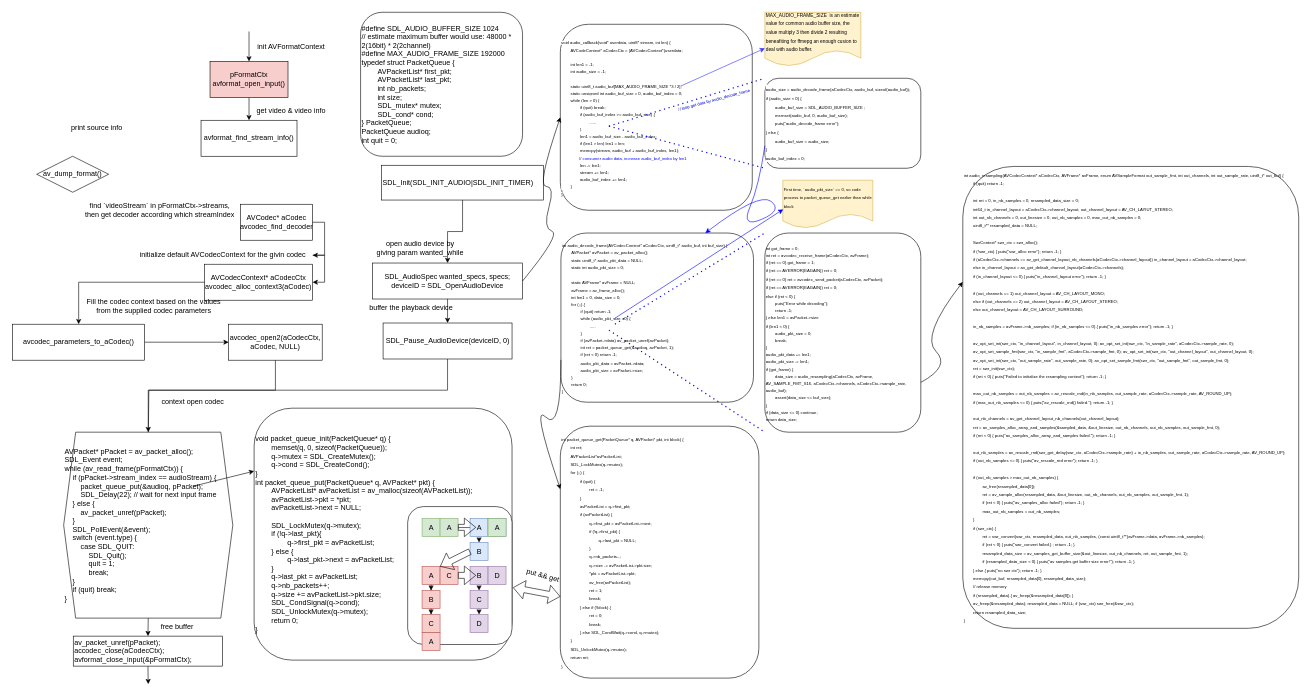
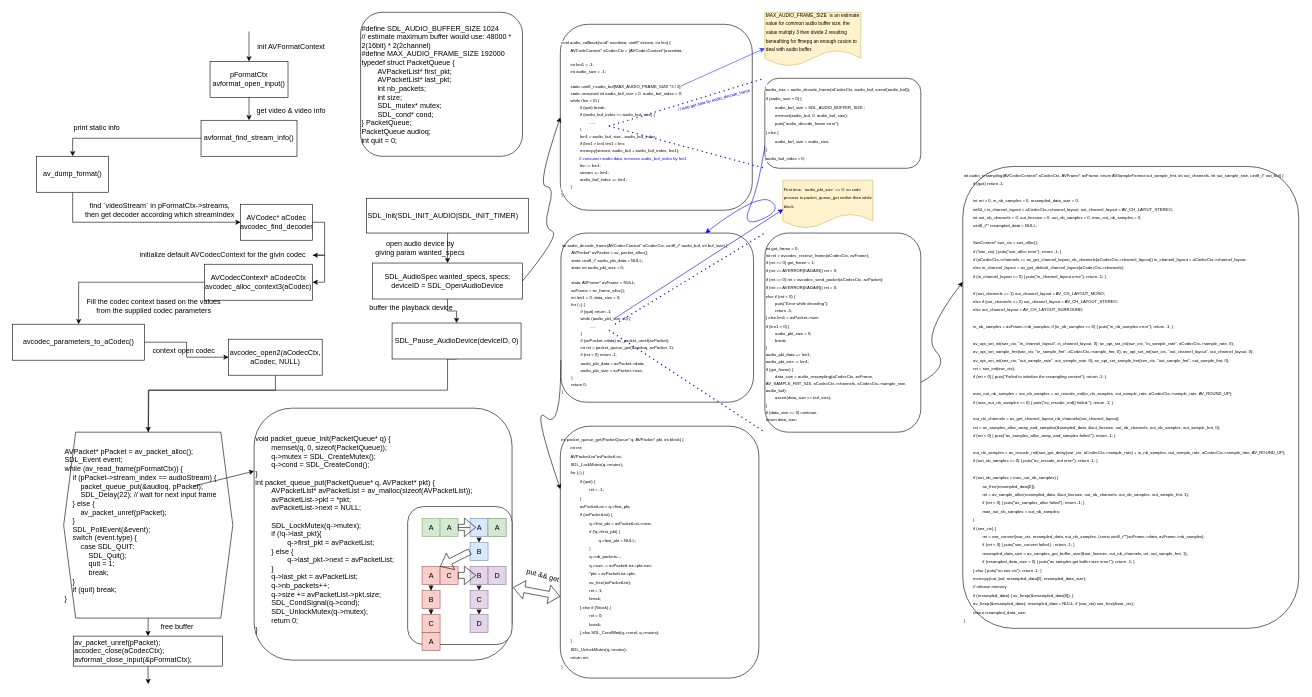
- <mxCell id="7" value="pFormatCtx&lt;div&gt;avformat_open_input()&lt;/div&gt;" style="rounded=0;whiteSpace=wrap;html=1;fillColor=#f8cecc;" parent="1" vertex="1"><mxGeometry x="349" y="102" width="130" height="60" as="geometry" /></mxCell>
+ <mxCell id="7" value="pFormatCtx&lt;div&gt;avformat_open_input()&lt;/div&gt;" style="rounded=0;whiteSpace=wrap;html=1;" parent="1" vertex="1"><mxGeometry x="349" y="102" width="130" height="60" as="geometry" /></mxCell>
- <mxCell id="15" value="print source info" style="text;html=1;align=center;verticalAlign=middle;resizable=0;points=[];autosize=1;strokeColor=none;fillColor=none;" parent="1" vertex="1"><mxGeometry x="105" y="198" width="110" height="30" as="geometry" /></mxCell>
+ <mxCell id="15" value="print static info" style="text;html=1;align=center;verticalAlign=middle;resizable=0;points=[];autosize=1;strokeColor=none;fillColor=none;" parent="1" vertex="1"><mxGeometry x="105" y="198" width="110" height="30" as="geometry" /></mxCell>
+ <mxCell id="10" style="edgeStyle=orthogonalEdgeStyle;rounded=0;orthogonalLoop=1;jettySize=auto;html=1;exitX=0;exitY=0.5;exitDx=0;exitDy=0;entryX=0.5;entryY=0;entryDx=0;entryDy=0;" parent="1" source="11" target="14" edge="1"><mxGeometry relative="1" as="geometry" /></mxCell>
- <mxCell id="14" value="av_dump_format()" style="rhombus;whiteSpace=wrap;html=1;" parent="1" vertex="1"><mxGeometry x="60" y="260" width="120" height="60" as="geometry" /></mxCell>
+ <mxCell id="14" value="av_dump_format()" style="rounded=0;whiteSpace=wrap;html=1;" parent="1" vertex="1"><mxGeometry x="60" y="260" width="120" height="60" as="geometry" /></mxCell>
- <mxCell id="5" value="&lt;div&gt;&lt;br&gt;&lt;/div&gt;&lt;div&gt;SDL_Init(SDL_INIT_AUDIO|SDL_INIT_TIMER)&lt;div&gt;&amp;nbsp;&lt;/div&gt;&lt;/div&gt;" style="rounded=0;whiteSpace=wrap;html=1;align=left;" parent="1" vertex="1"><mxGeometry x="635" y="275" width="270" height="58" as="geometry" /></mxCell>
+ <mxCell id="5" value="&lt;div&gt;&lt;br&gt;&lt;/div&gt;&lt;div&gt;SDL_Init(SDL_INIT_AUDIO|SDL_INIT_TIMER)&lt;div&gt;&amp;nbsp;&lt;/div&gt;&lt;/div&gt;" style="rounded=0;whiteSpace=wrap;html=1;align=left;" parent="1" vertex="1"><mxGeometry x="610" y="330" width="270" height="58" as="geometry" /></mxCell>
+ <mxCell id="13" style="edgeStyle=orthogonalEdgeStyle;rounded=0;orthogonalLoop=1;jettySize=auto;html=1;exitX=0.5;exitY=1;exitDx=0;exitDy=0;entryX=0;entryY=0.5;entryDx=0;entryDy=0;" parent="1" source="14" target="17" edge="1"><mxGeometry relative="1" as="geometry" /></mxCell>
- <mxCell id="31" value="open audio device by&lt;div&gt;giving param wanted_while&lt;/div&gt;" style="text;html=1;align=center;verticalAlign=middle;resizable=0;points=[];autosize=1;strokeColor=none;fillColor=none;" parent="1" vertex="1"><mxGeometry x="614" y="393" width="170" height="40" as="geometry" /></mxCell>
+ <mxCell id="31" value="open audio device by&lt;div&gt;giving param wanted_specs&lt;/div&gt;" style="text;html=1;align=center;verticalAlign=middle;resizable=0;points=[];autosize=1;strokeColor=none;fillColor=none;" parent="1" vertex="1"><mxGeometry x="614" y="393" width="170" height="40" as="geometry" /></mxCell>
- <mxCell id="33" value="SDL_Pause_AudioDevice(deviceID, 0)" style="rounded=0;whiteSpace=wrap;html=1;" parent="1" vertex="1"><mxGeometry x="637.5" y="538" width="215" height="60" as="geometry" /></mxCell>
+ <mxCell id="33" value="SDL_Pause_AudioDevice(deviceID, 0)" style="rounded=0;whiteSpace=wrap;html=1;" parent="1" vertex="1"><mxGeometry x="652.5" y="538" width="215" height="60" as="geometry" /></mxCell>
- <mxCell id="27" value="avcodec_open2(aCodecCtx, aCodec, NULL)" style="rounded=0;whiteSpace=wrap;html=1;" parent="1" vertex="1"><mxGeometry x="380" y="540" width="156" height="60" as="geometry" /></mxCell>
+ <mxCell id="27" value="avcodec_open2(aCodecCtx, aCodec, NULL)" style="rounded=0;whiteSpace=wrap;html=1;" parent="1" vertex="1"><mxGeometry x="380" y="565" width="156" height="60" as="geometry" /></mxCell>
- <mxCell id="28" value="context open codec" style="text;html=1;align=center;verticalAlign=middle;resizable=0;points=[];autosize=1;strokeColor=none;fillColor=none;" parent="1" vertex="1"><mxGeometry x="255" y="655" width="130" height="30" as="geometry" /></mxCell>
+ <mxCell id="28" value="context open codec" style="text;html=1;align=center;verticalAlign=middle;resizable=0;points=[];autosize=1;strokeColor=none;fillColor=none;" parent="1" vertex="1"><mxGeometry x="240" y="570" width="130" height="30" as="geometry" /></mxCell>
